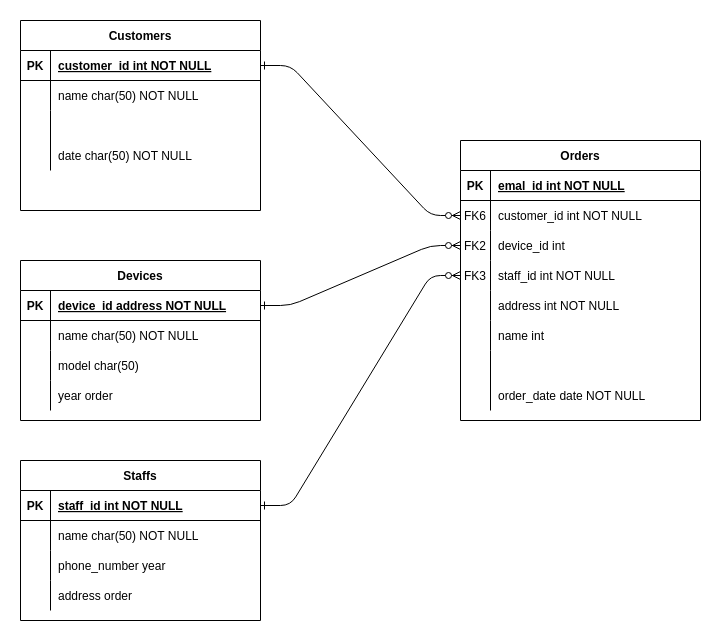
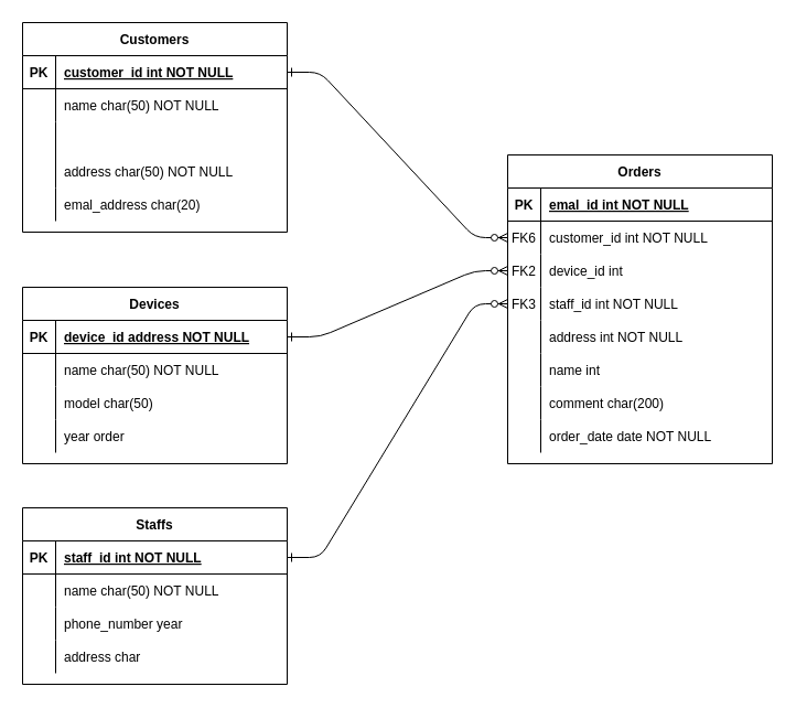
- <mxCell id="39" value="date char(50) NOT NULL" style="shape=partialRectangle;overflow=hidden;connectable=0;fillColor=none;top=0;left=0;bottom=0;right=0;align=left;spacingLeft=6;" parent="37" vertex="1"><mxGeometry x="30" width="210" height="30" as="geometry" /></mxCell>
+ <mxCell id="39" value="address char(50) NOT NULL" style="shape=partialRectangle;overflow=hidden;connectable=0;fillColor=none;top=0;left=0;bottom=0;right=0;align=left;spacingLeft=6;" parent="37" vertex="1"><mxGeometry x="30" width="210" height="30" as="geometry" /></mxCell>
+ <mxCell id="42" value="emal_address char(20)" style="shape=partialRectangle;overflow=hidden;connectable=0;fillColor=none;top=0;left=0;bottom=0;right=0;align=left;spacingLeft=6;" parent="40" vertex="1"><mxGeometry x="30" width="210" height="30" as="geometry" /></mxCell>
+ <mxCell id="24" value="comment char(200)" style="shape=partialRectangle;overflow=hidden;connectable=0;fillColor=none;top=0;left=0;bottom=0;right=0;align=left;spacingLeft=6;" parent="22" vertex="1"><mxGeometry x="30" width="210" height="30" as="geometry" /></mxCell>
- <mxCell id="69" value="address order" style="shape=partialRectangle;overflow=hidden;connectable=0;fillColor=none;top=0;left=0;bottom=0;right=0;align=left;spacingLeft=6;" parent="67" vertex="1"><mxGeometry x="30" width="210" height="30" as="geometry" /></mxCell>
+ <mxCell id="69" value="address char" style="shape=partialRectangle;overflow=hidden;connectable=0;fillColor=none;top=0;left=0;bottom=0;right=0;align=left;spacingLeft=6;" parent="67" vertex="1"><mxGeometry x="30" width="210" height="30" as="geometry" /></mxCell>
